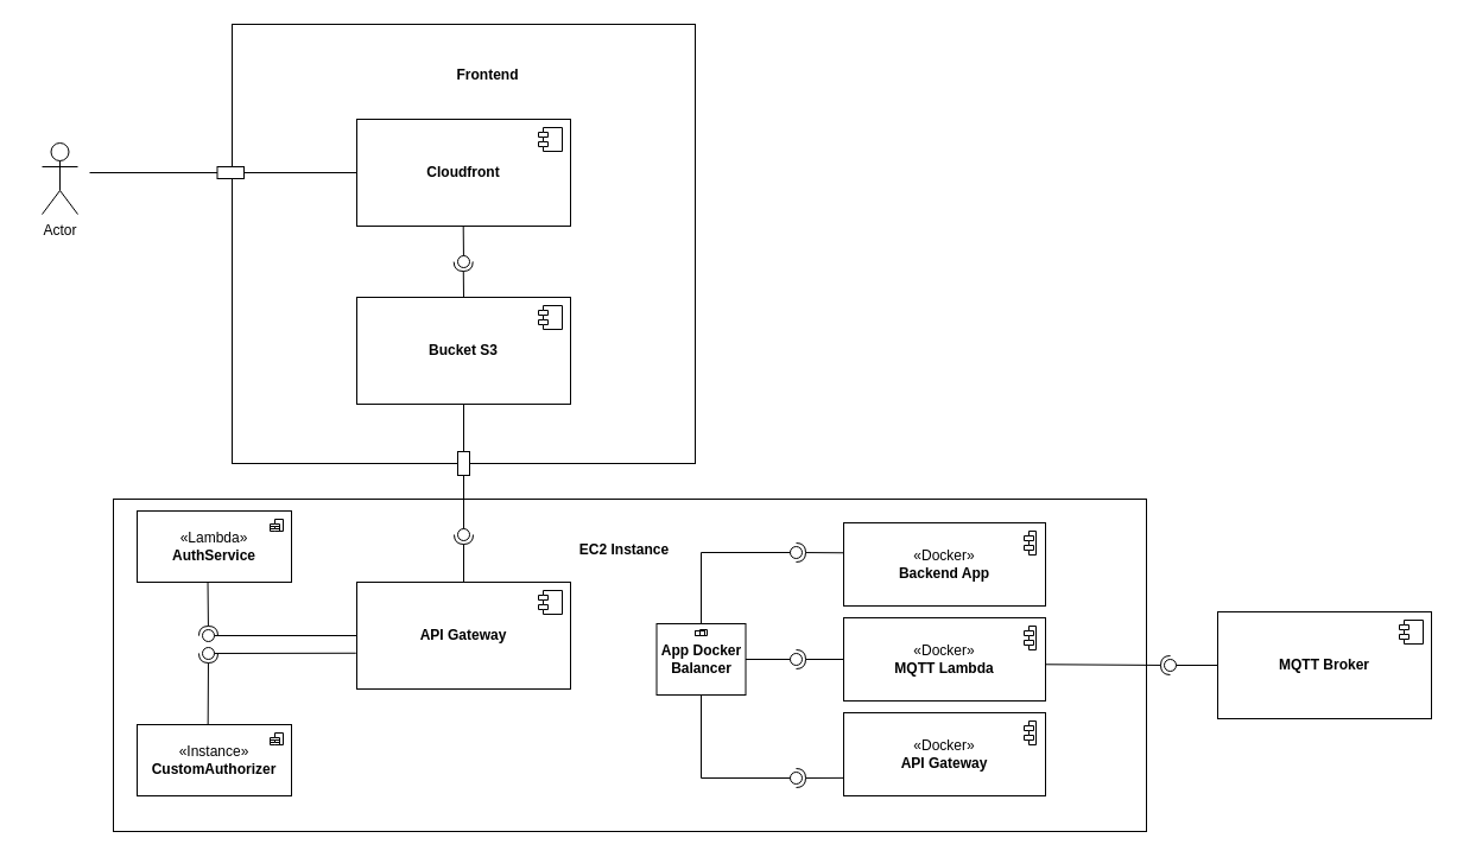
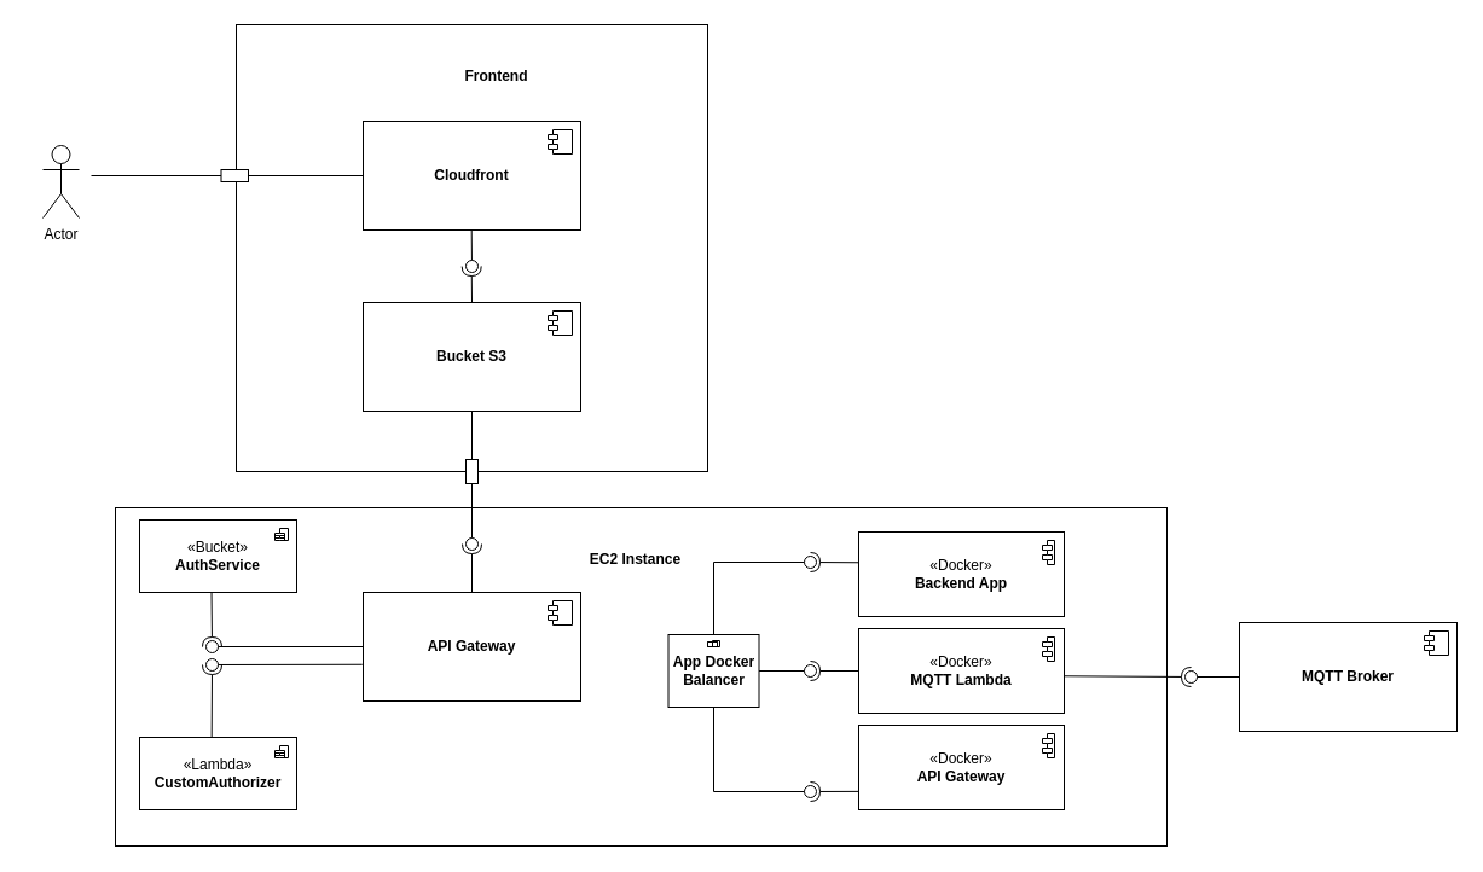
- <mxCell id="32" value="&lt;div&gt;«Lambda»&lt;br&gt;&lt;/div&gt;&lt;b&gt;AuthService&lt;/b&gt;" style="html=1;dropTarget=0;whiteSpace=wrap;" vertex="1" parent="1"><mxGeometry x="115" y="430" width="130" height="60" as="geometry" /></mxCell>
+ <mxCell id="32" value="&lt;div&gt;«Bucket»&lt;br&gt;&lt;/div&gt;&lt;b&gt;AuthService&lt;/b&gt;" style="html=1;dropTarget=0;whiteSpace=wrap;" vertex="1" parent="1"><mxGeometry x="115" y="430" width="130" height="60" as="geometry" /></mxCell>
- <mxCell id="34" value="&lt;div&gt;«Instance»&lt;br&gt;&lt;/div&gt;&lt;b&gt;CustomAuthorizer&lt;/b&gt;" style="html=1;dropTarget=0;whiteSpace=wrap;" vertex="1" parent="1"><mxGeometry x="115" y="610" width="130" height="60" as="geometry" /></mxCell>
+ <mxCell id="34" value="&lt;div&gt;«Lambda»&lt;br&gt;&lt;/div&gt;&lt;b&gt;CustomAuthorizer&lt;/b&gt;" style="html=1;dropTarget=0;whiteSpace=wrap;" vertex="1" parent="1"><mxGeometry x="115" y="610" width="130" height="60" as="geometry" /></mxCell>
